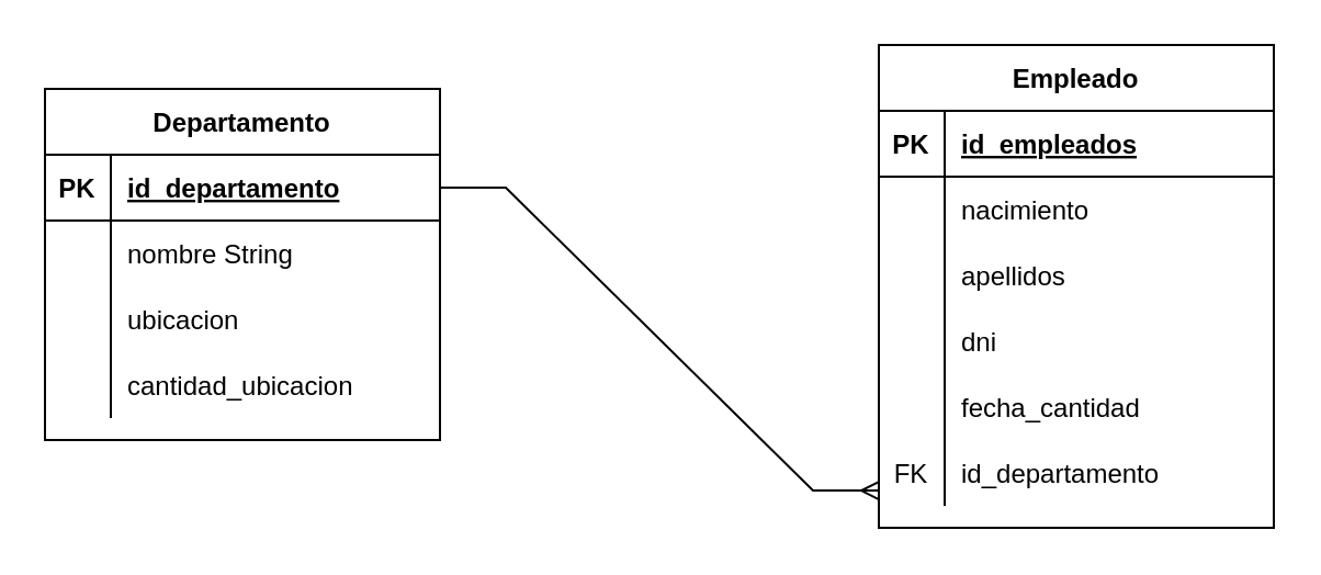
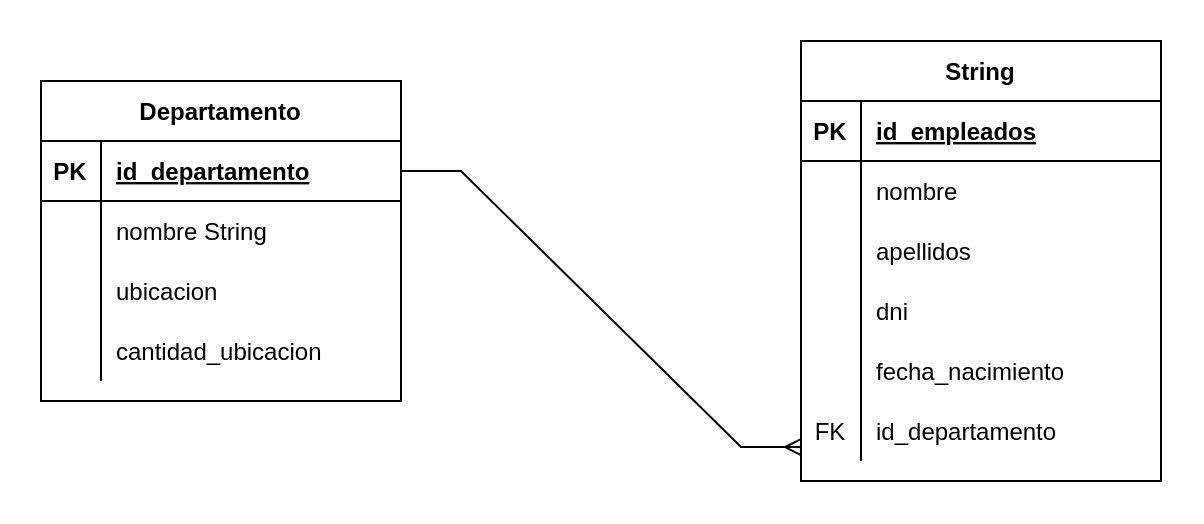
- <mxCell id="15" value="Empleado" style="shape=table;startSize=30;container=1;collapsible=1;childLayout=tableLayout;fixedRows=1;rowLines=0;fontStyle=1;align=center;resizeLast=1;" vertex="1" parent="1"><mxGeometry x="400" y="20" width="180" height="220" as="geometry" /></mxCell>
+ <mxCell id="15" value="String" style="shape=table;startSize=30;container=1;collapsible=1;childLayout=tableLayout;fixedRows=1;rowLines=0;fontStyle=1;align=center;resizeLast=1;" vertex="1" parent="1"><mxGeometry x="400" y="20" width="180" height="220" as="geometry" /></mxCell>
- <mxCell id="21" value="nacimiento" style="shape=partialRectangle;connectable=0;fillColor=none;top=0;left=0;bottom=0;right=0;align=left;spacingLeft=6;overflow=hidden;" vertex="1" parent="19"><mxGeometry x="30" width="150" height="30" as="geometry"><mxRectangle width="150" height="30" as="alternateBounds" /></mxGeometry></mxCell>
+ <mxCell id="21" value="nombre" style="shape=partialRectangle;connectable=0;fillColor=none;top=0;left=0;bottom=0;right=0;align=left;spacingLeft=6;overflow=hidden;" vertex="1" parent="19"><mxGeometry x="30" width="150" height="30" as="geometry"><mxRectangle width="150" height="30" as="alternateBounds" /></mxGeometry></mxCell>
- <mxCell id="30" value="fecha_cantidad" style="shape=partialRectangle;connectable=0;fillColor=none;top=0;left=0;bottom=0;right=0;align=left;spacingLeft=6;overflow=hidden;" vertex="1" parent="28"><mxGeometry x="30" width="150" height="30" as="geometry"><mxRectangle width="150" height="30" as="alternateBounds" /></mxGeometry></mxCell>
+ <mxCell id="30" value="fecha_nacimiento" style="shape=partialRectangle;connectable=0;fillColor=none;top=0;left=0;bottom=0;right=0;align=left;spacingLeft=6;overflow=hidden;" vertex="1" parent="28"><mxGeometry x="30" width="150" height="30" as="geometry"><mxRectangle width="150" height="30" as="alternateBounds" /></mxGeometry></mxCell>
